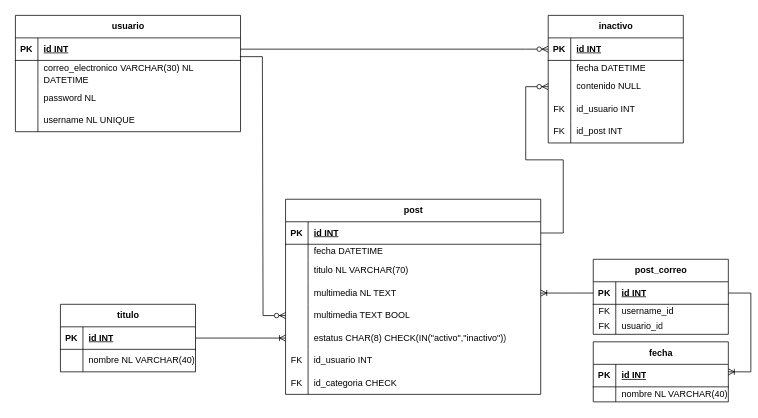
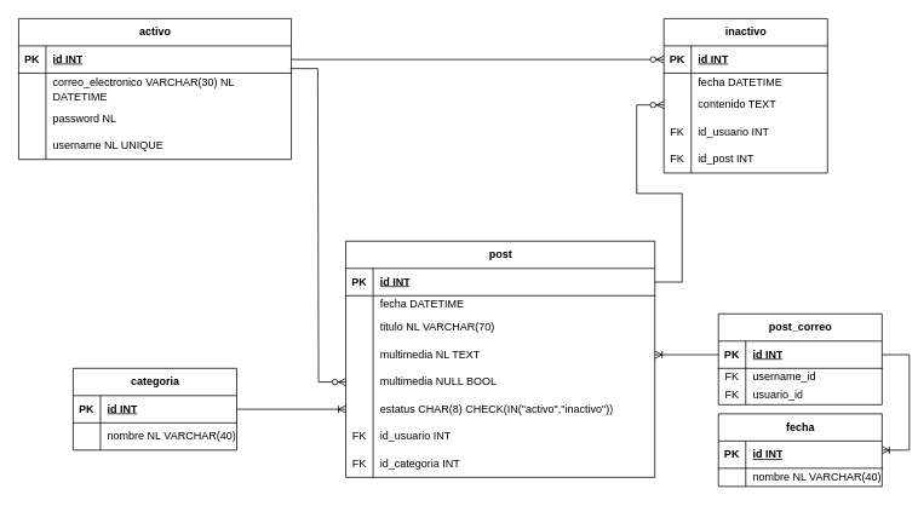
- <mxCell id="2" value="usuario" style="shape=table;startSize=30;container=1;collapsible=1;childLayout=tableLayout;fixedRows=1;rowLines=0;fontStyle=1;align=center;resizeLast=1;html=1;" parent="1" vertex="1"><mxGeometry y="20" width="300" height="155" as="geometry" x="20" /></mxCell>
+ <mxCell id="2" value="activo" style="shape=table;startSize=30;container=1;collapsible=1;childLayout=tableLayout;fixedRows=1;rowLines=0;fontStyle=1;align=center;resizeLast=1;html=1;" parent="1" vertex="1"><mxGeometry y="20" width="300" height="155" as="geometry" x="20" /></mxCell>
- <mxCell id="24" value="contenido NULL" style="shape=partialRectangle;connectable=0;fillColor=none;top=0;left=0;bottom=0;right=0;align=left;spacingLeft=6;overflow=hidden;whiteSpace=wrap;html=1;" parent="22" vertex="1"><mxGeometry x="30" width="150" height="30" as="geometry"><mxRectangle width="150" height="30" as="alternateBounds" /></mxGeometry></mxCell>
+ <mxCell id="24" value="contenido TEXT" style="shape=partialRectangle;connectable=0;fillColor=none;top=0;left=0;bottom=0;right=0;align=left;spacingLeft=6;overflow=hidden;whiteSpace=wrap;html=1;" parent="22" vertex="1"><mxGeometry x="30" width="150" height="30" as="geometry"><mxRectangle width="150" height="30" as="alternateBounds" /></mxGeometry></mxCell>
- <mxCell id="31" value="titulo" style="shape=table;startSize=30;container=1;collapsible=1;childLayout=tableLayout;fixedRows=1;rowLines=0;fontStyle=1;align=center;resizeLast=1;html=1;" parent="1" vertex="1"><mxGeometry x="80" y="405" width="180" height="90" as="geometry"><mxRectangle x="60" y="340" width="90" height="30" as="alternateBounds" /></mxGeometry></mxCell>
+ <mxCell id="31" value="categoria" style="shape=table;startSize=30;container=1;collapsible=1;childLayout=tableLayout;fixedRows=1;rowLines=0;fontStyle=1;align=center;resizeLast=1;html=1;" parent="1" vertex="1"><mxGeometry x="80" y="405" width="180" height="90" as="geometry"><mxRectangle x="60" y="340" width="90" height="30" as="alternateBounds" /></mxGeometry></mxCell>
- <mxCell id="53" value="multimedia TEXT BOOL" style="shape=partialRectangle;connectable=0;fillColor=none;top=0;left=0;bottom=0;right=0;align=left;spacingLeft=6;overflow=hidden;whiteSpace=wrap;html=1;" parent="51" vertex="1"><mxGeometry x="30" width="310" height="30" as="geometry"><mxRectangle width="310" height="30" as="alternateBounds" /></mxGeometry></mxCell>
+ <mxCell id="53" value="multimedia NULL BOOL" style="shape=partialRectangle;connectable=0;fillColor=none;top=0;left=0;bottom=0;right=0;align=left;spacingLeft=6;overflow=hidden;whiteSpace=wrap;html=1;" parent="51" vertex="1"><mxGeometry x="30" width="310" height="30" as="geometry"><mxRectangle width="310" height="30" as="alternateBounds" /></mxGeometry></mxCell>
- <mxCell id="62" value="id_categoria CHECK" style="shape=partialRectangle;connectable=0;fillColor=none;top=0;left=0;bottom=0;right=0;align=left;spacingLeft=6;overflow=hidden;whiteSpace=wrap;html=1;" parent="60" vertex="1"><mxGeometry x="30" width="310" height="30" as="geometry"><mxRectangle width="310" height="30" as="alternateBounds" /></mxGeometry></mxCell>
+ <mxCell id="62" value="id_categoria INT" style="shape=partialRectangle;connectable=0;fillColor=none;top=0;left=0;bottom=0;right=0;align=left;spacingLeft=6;overflow=hidden;whiteSpace=wrap;html=1;" parent="60" vertex="1"><mxGeometry x="30" width="310" height="30" as="geometry"><mxRectangle width="310" height="30" as="alternateBounds" /></mxGeometry></mxCell>
